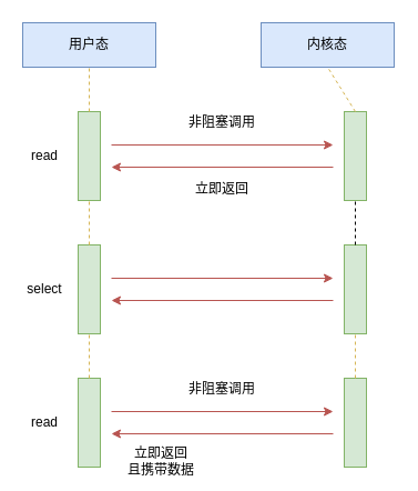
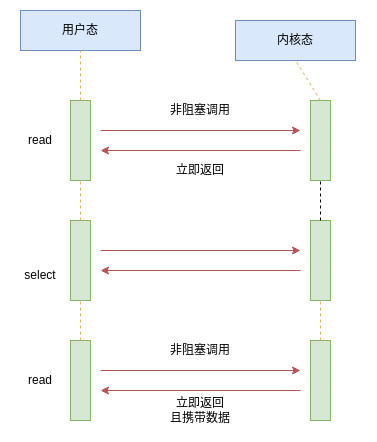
- <mxCell id="2" value="用户态" style="rounded=0;whiteSpace=wrap;html=1;fillColor=#dae8fc;strokeColor=#6c8ebf;" vertex="1" parent="1"><mxGeometry x="20" y="20" width="120" height="40" as="geometry" /></mxCell>
+ <mxCell id="2" value="用户态" style="rounded=0;whiteSpace=wrap;html=1;fillColor=#dae8fc;strokeColor=#6c8ebf;" vertex="1" parent="1"><mxGeometry x="20" y="10" width="120" height="40" as="geometry" /></mxCell>
- <mxCell id="7" value="select" style="text;html=1;strokeColor=none;fillColor=none;align=center;verticalAlign=middle;whiteSpace=wrap;rounded=0;" vertex="1" parent="1"><mxGeometry x="20" y="250" width="40" height="20" as="geometry" /></mxCell>
+ <mxCell id="7" value="select" style="text;html=1;strokeColor=none;fillColor=none;align=center;verticalAlign=middle;whiteSpace=wrap;rounded=0;" vertex="1" parent="1"><mxGeometry x="20" y="265" width="40" height="20" as="geometry" /></mxCell>
- <mxCell id="22" value="立即返回&lt;br&gt;且携带数据" style="text;html=1;strokeColor=none;fillColor=none;align=center;verticalAlign=middle;whiteSpace=wrap;rounded=0;" vertex="1" parent="1"><mxGeometry x="105" y="405" width="80" height="20" as="geometry" /></mxCell>
+ <mxCell id="22" value="立即返回&lt;br&gt;且携带数据" style="text;html=1;strokeColor=none;fillColor=none;align=center;verticalAlign=middle;whiteSpace=wrap;rounded=0;" vertex="1" parent="1"><mxGeometry x="160" y="400" width="80" height="20" as="geometry" /></mxCell>
